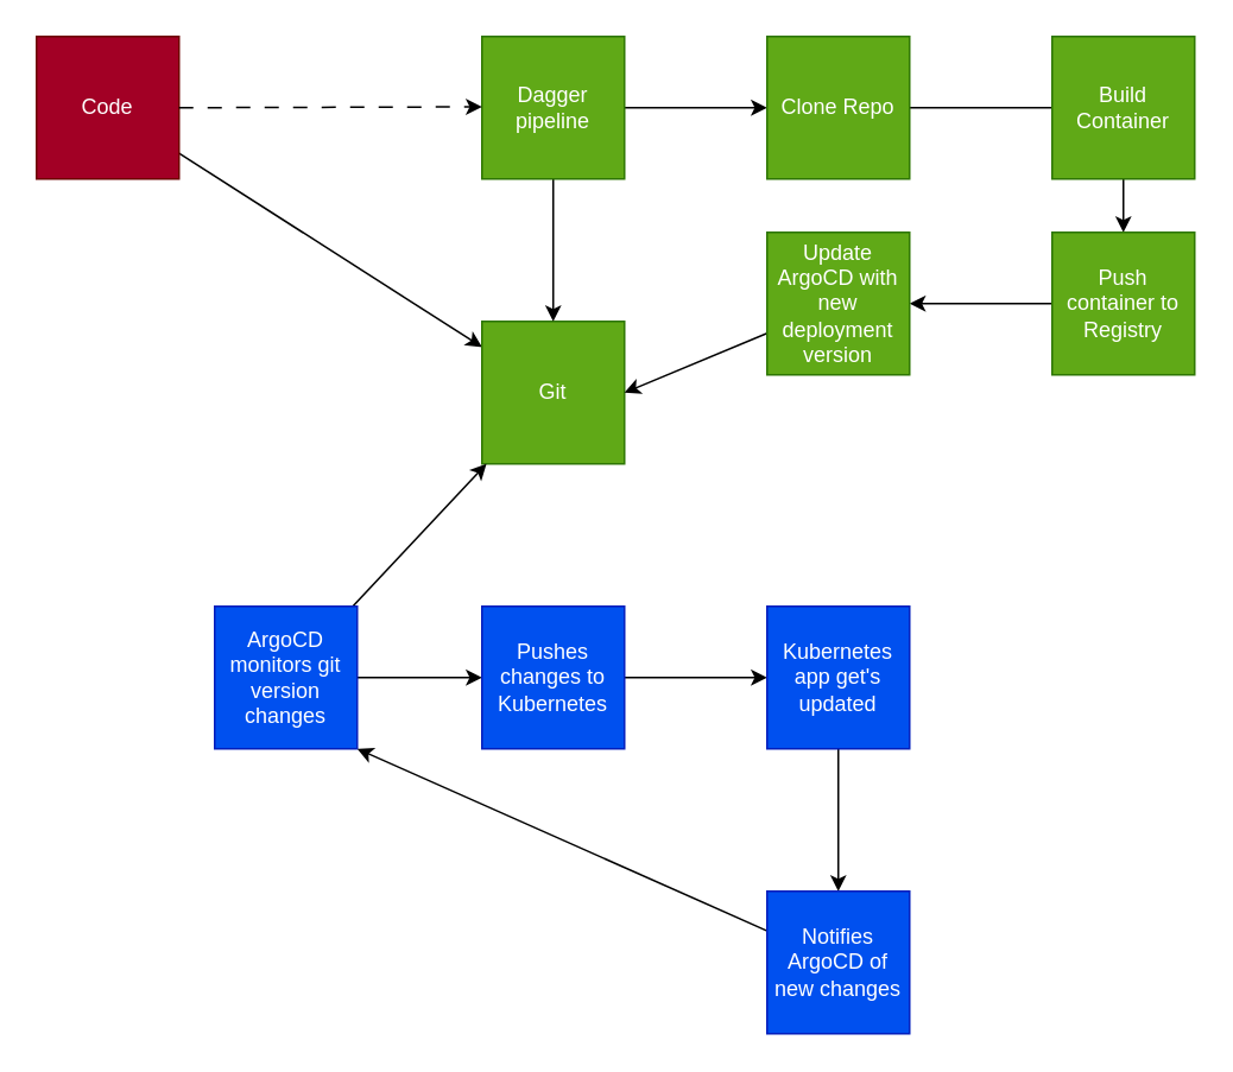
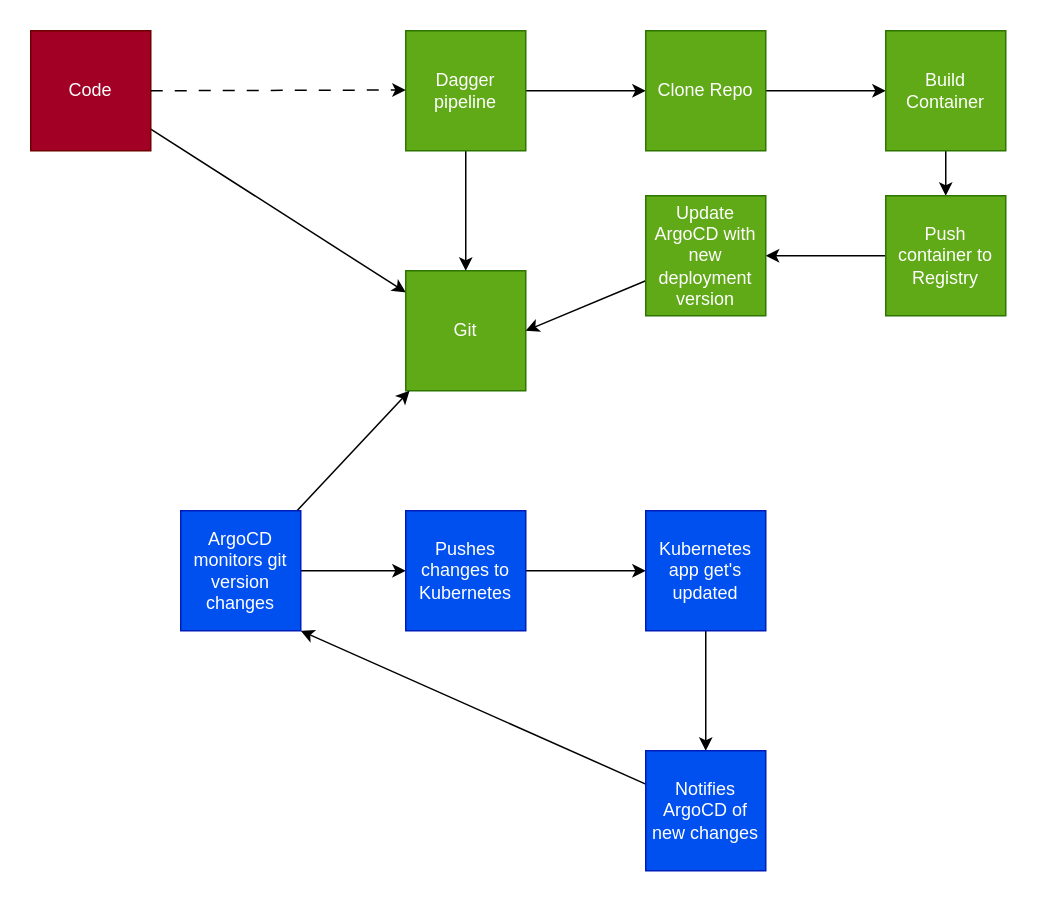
- <mxCell id="8" value="" style="edgeStyle=none;html=1;endArrow=none;" parent="1" source="9" target="11" edge="1"><mxGeometry relative="1" as="geometry" /></mxCell>
+ <mxCell id="8" value="" style="edgeStyle=none;html=1;" parent="1" source="9" target="11" edge="1"><mxGeometry relative="1" as="geometry" /></mxCell>
